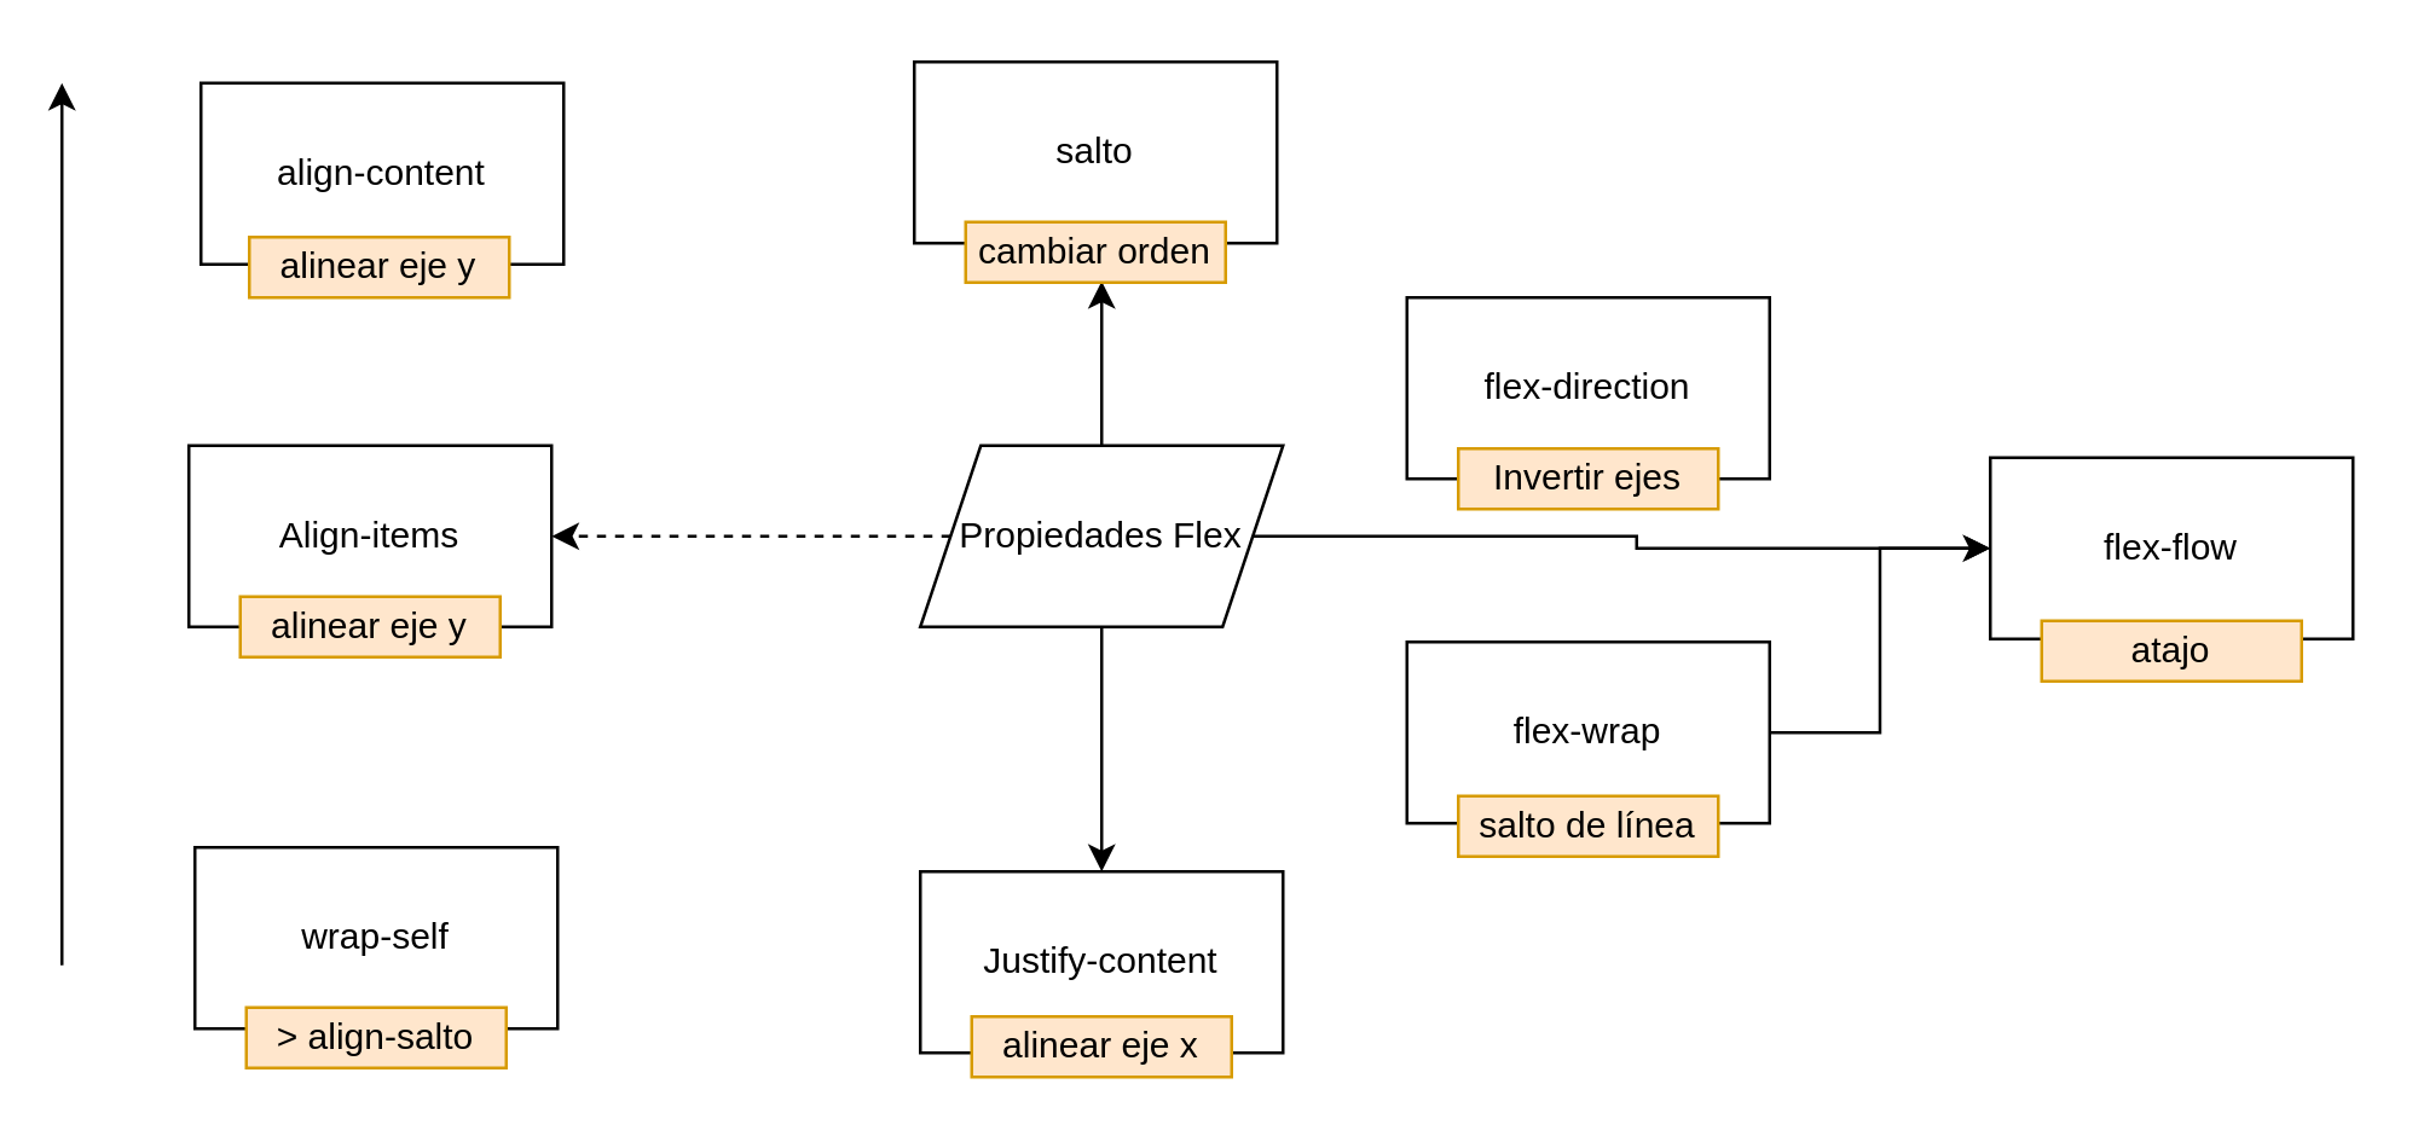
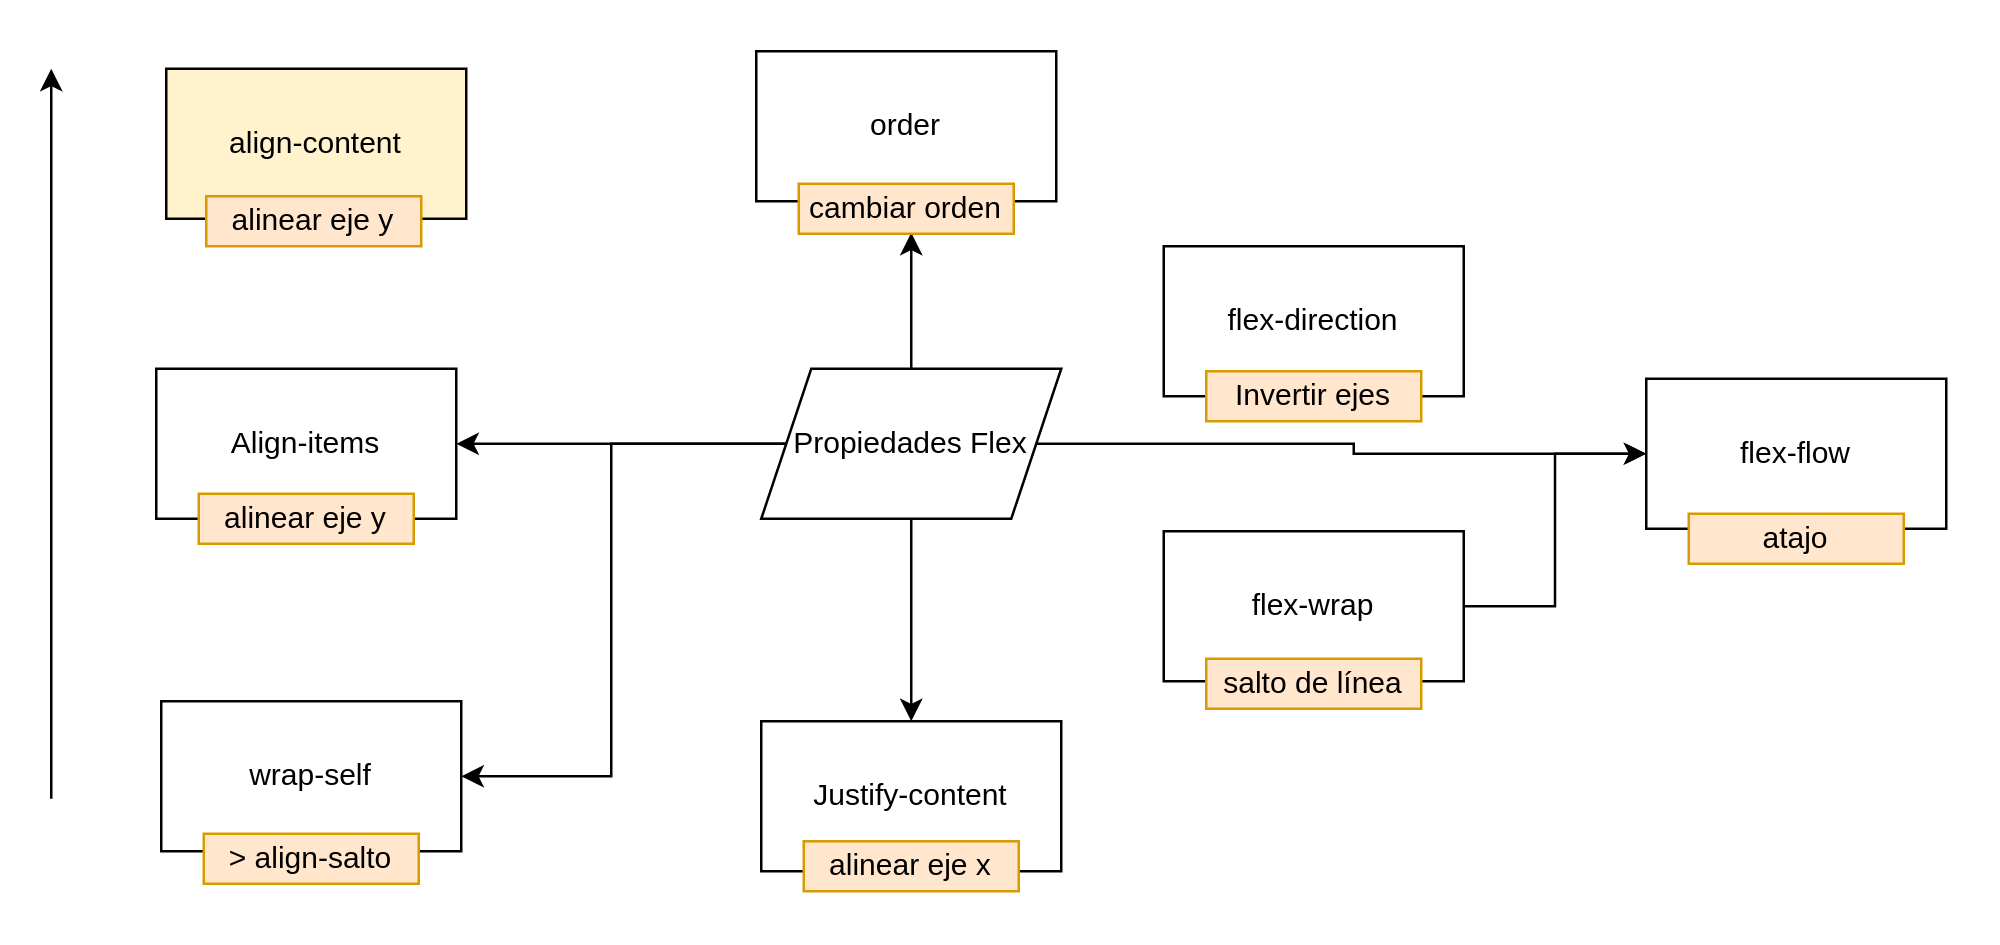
- <mxCell id="18" value="salto" style="rounded=0;whiteSpace=wrap;html=1;" parent="17" vertex="1"><mxGeometry width="120" height="60" as="geometry" /></mxCell>
+ <mxCell id="18" value="order" style="rounded=0;whiteSpace=wrap;html=1;" parent="17" vertex="1"><mxGeometry width="120" height="60" as="geometry" /></mxCell>
- <mxCell id="24" value="align-content" style="rounded=0;whiteSpace=wrap;html=1;" parent="23" vertex="1"><mxGeometry width="120" height="60" as="geometry" /></mxCell>
+ <mxCell id="24" value="align-content" style="rounded=0;whiteSpace=wrap;html=1;fillColor=#fff2cc;" parent="23" vertex="1"><mxGeometry width="120" height="60" as="geometry" /></mxCell>
- <mxCell id="6" style="edgeStyle=orthogonalEdgeStyle;rounded=0;orthogonalLoop=1;jettySize=auto;html=1;entryX=1;entryY=0.5;entryDx=0;entryDy=0;dashed=1;" parent="1" source="7" target="30" edge="1"><mxGeometry relative="1" as="geometry" /></mxCell>
+ <mxCell id="6" style="edgeStyle=orthogonalEdgeStyle;rounded=0;orthogonalLoop=1;jettySize=auto;html=1;entryX=1;entryY=0.5;entryDx=0;entryDy=0;" parent="1" source="7" target="30" edge="1"><mxGeometry relative="1" as="geometry" /></mxCell>
+ <mxCell id="3" style="edgeStyle=orthogonalEdgeStyle;rounded=0;orthogonalLoop=1;jettySize=auto;html=1;entryX=1;entryY=0.5;entryDx=0;entryDy=0;" parent="1" source="7" target="21" edge="1"><mxGeometry relative="1" as="geometry" /></mxCell>
